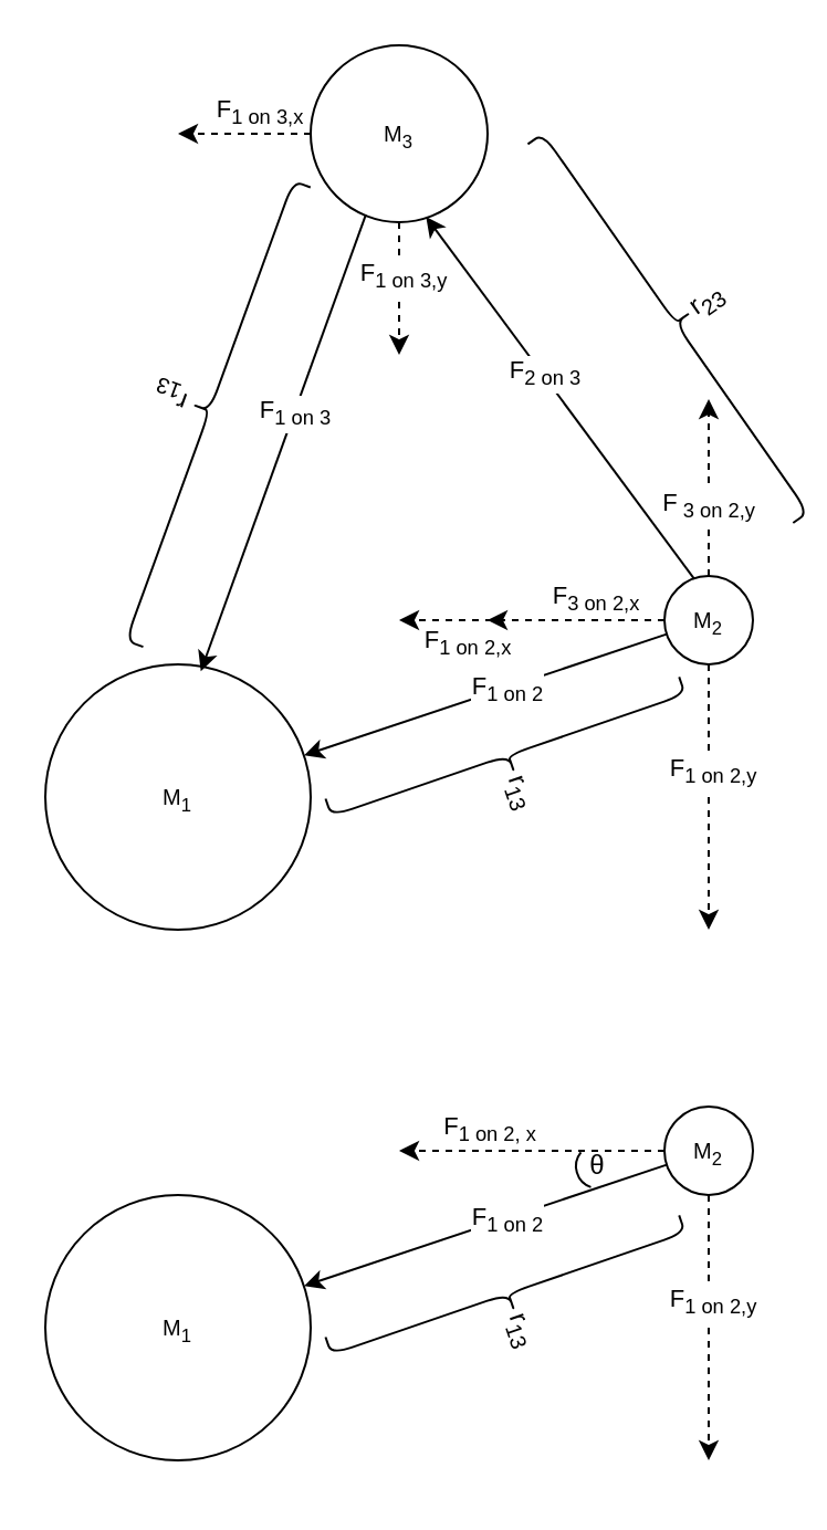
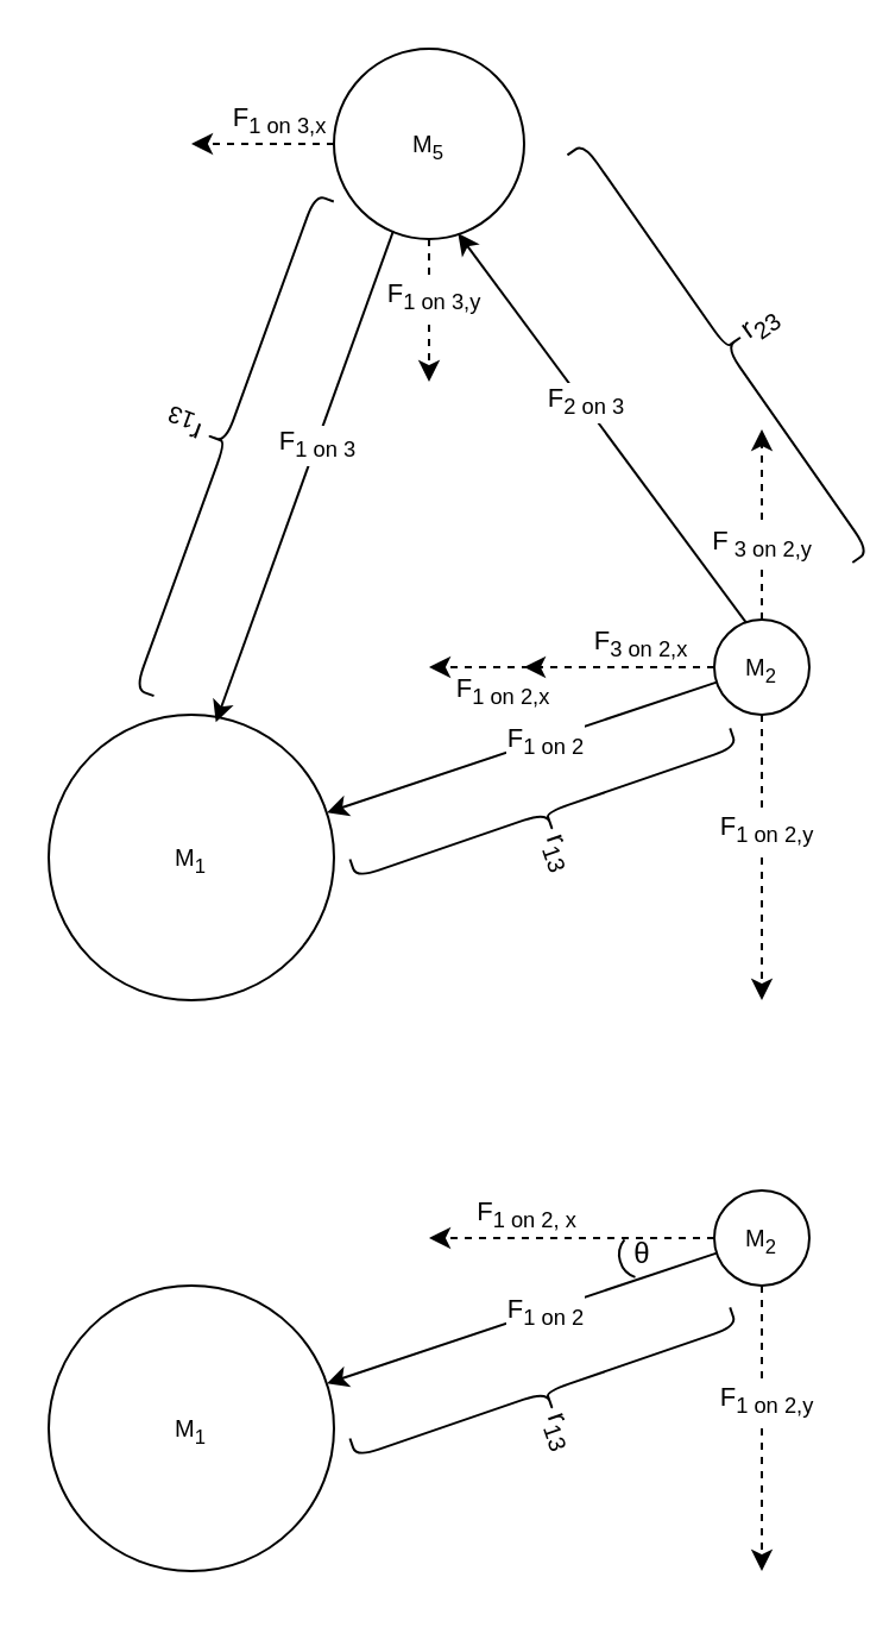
- <mxCell id="4" value="&lt;span style=&quot;font-size: 10px;&quot;&gt;M&lt;sub&gt;3&lt;/sub&gt;&lt;/span&gt;" style="ellipse;whiteSpace=wrap;html=1;aspect=fixed;" vertex="1" parent="1"><mxGeometry x="140" y="20" width="80" height="80" as="geometry" /></mxCell>
+ <mxCell id="4" value="&lt;span style=&quot;font-size: 10px;&quot;&gt;M&lt;sub&gt;5&lt;/sub&gt;&lt;/span&gt;" style="ellipse;whiteSpace=wrap;html=1;aspect=fixed;" vertex="1" parent="1"><mxGeometry x="140" y="20" width="80" height="80" as="geometry" /></mxCell>
